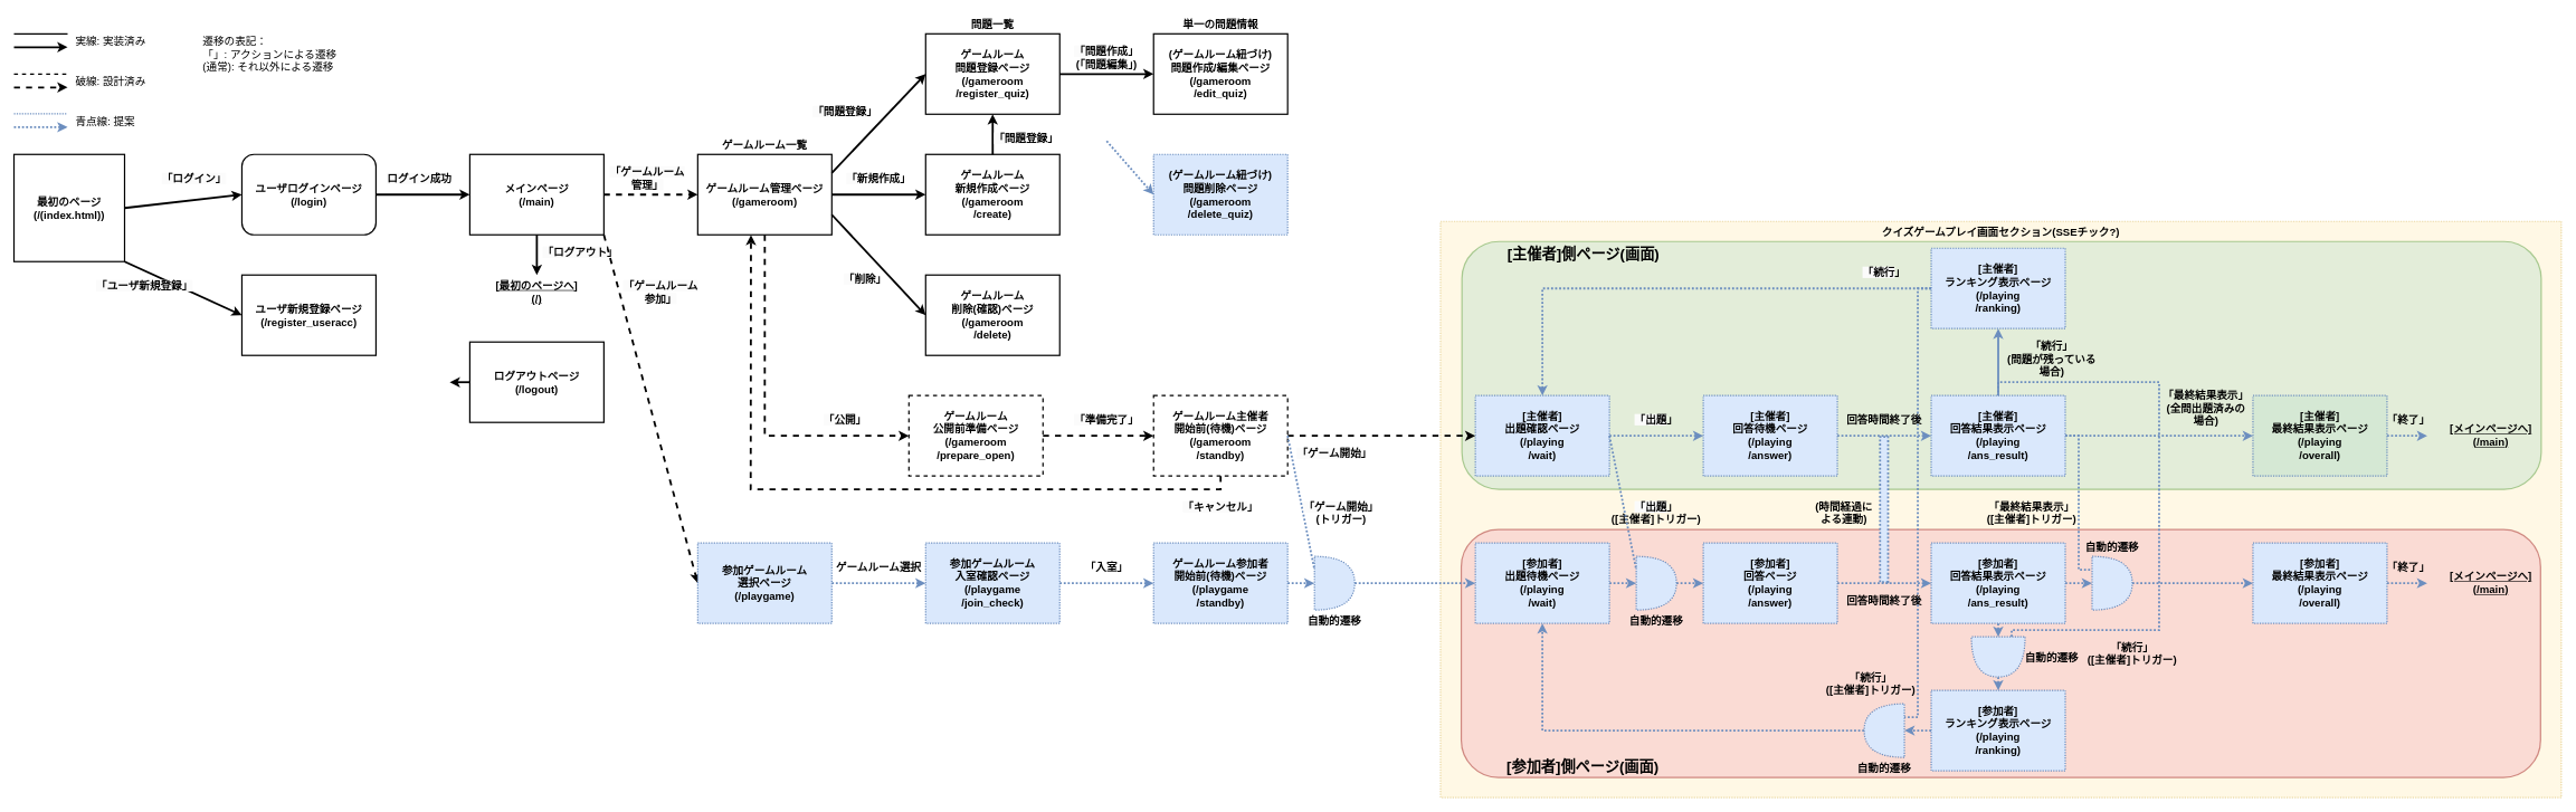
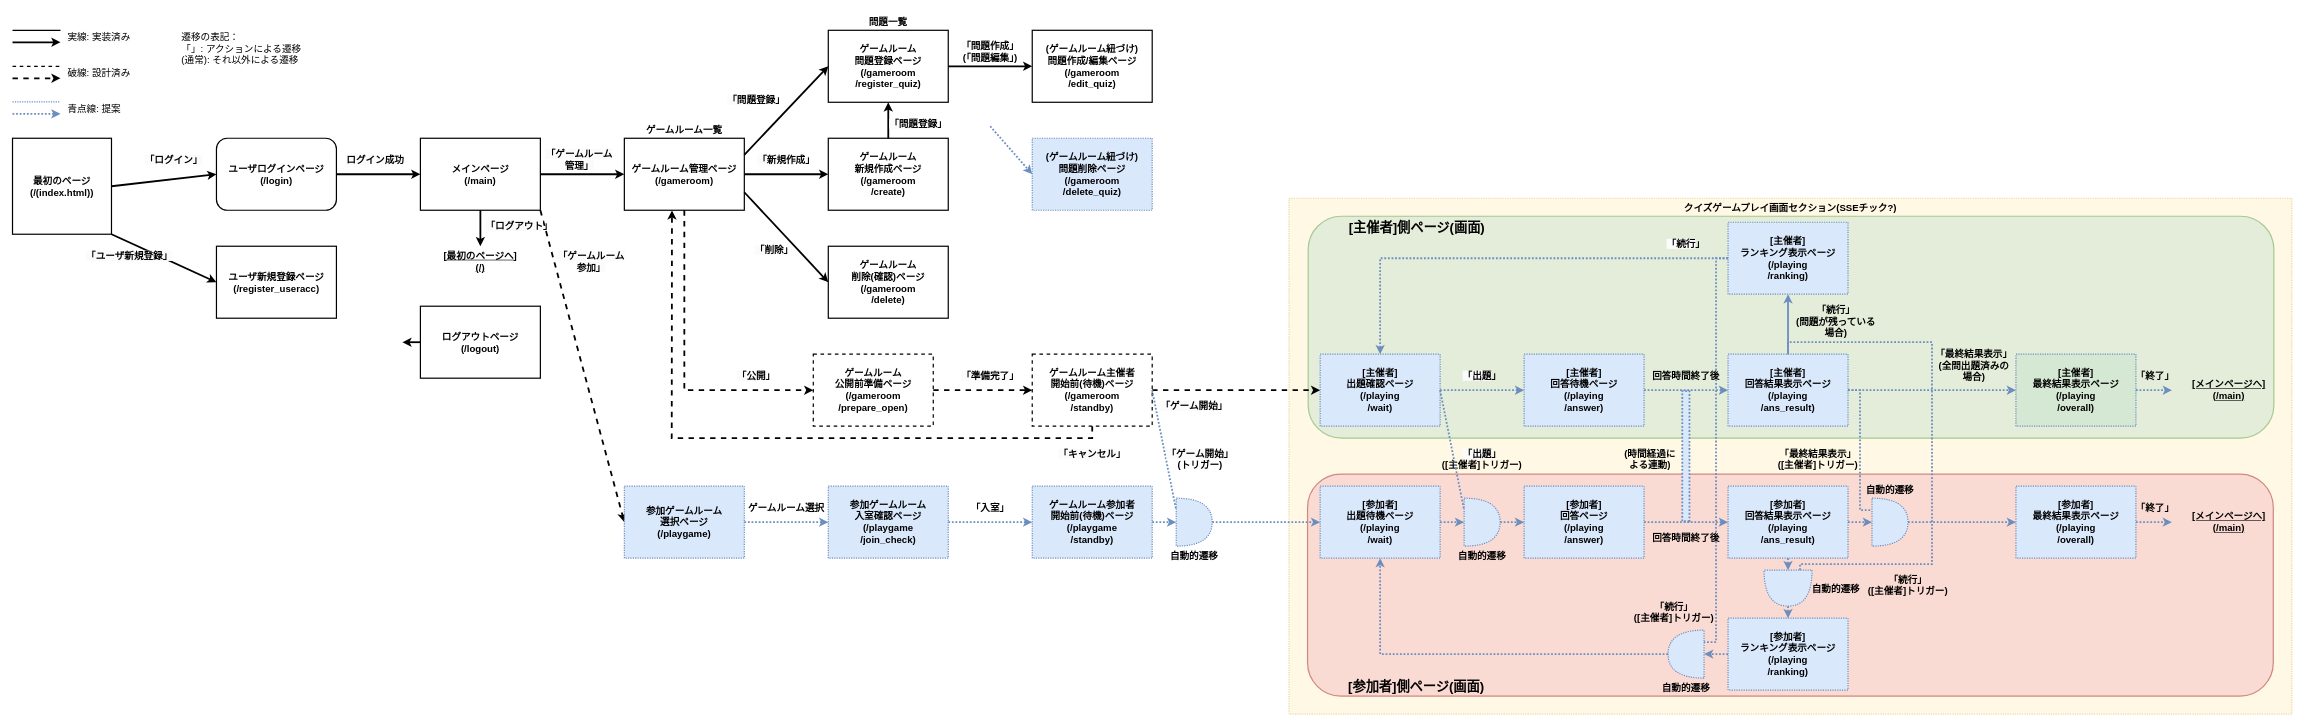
- <mxCell id="66" value="&lt;span style=&quot;font-size: 16px; font-weight: 700;&quot;&gt;単一の問題情報&lt;/span&gt;" style="text;whiteSpace=wrap;html=1;align=center;" parent="1" vertex="1"><mxGeometry x="1750" y="20" width="140" height="30" as="geometry" /></mxCell>
- <mxCell id="17" value="" style="endArrow=classic;html=1;rounded=0;exitX=1;exitY=0.5;exitDx=0;exitDy=0;strokeWidth=3;entryX=0;entryY=0.5;entryDx=0;entryDy=0;dashed=1;" parent="1" source="8" target="18" edge="1"><mxGeometry width="50" height="50" relative="1" as="geometry"><mxPoint x="940" y="289.5" as="sourcePoint" /><mxPoint x="1020" y="290" as="targetPoint" /></mxGeometry></mxCell>
+ <mxCell id="17" value="" style="endArrow=classic;html=1;rounded=0;exitX=1;exitY=0.5;exitDx=0;exitDy=0;strokeWidth=3;entryX=0;entryY=0.5;entryDx=0;entryDy=0;" parent="1" source="8" target="18" edge="1"><mxGeometry width="50" height="50" relative="1" as="geometry"><mxPoint x="940" y="289.5" as="sourcePoint" /><mxPoint x="1020" y="290" as="targetPoint" /></mxGeometry></mxCell>
